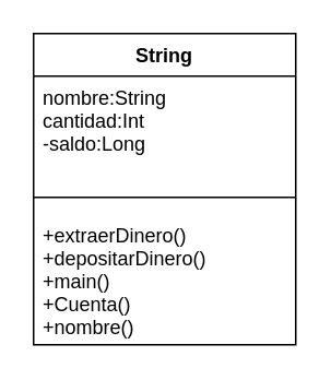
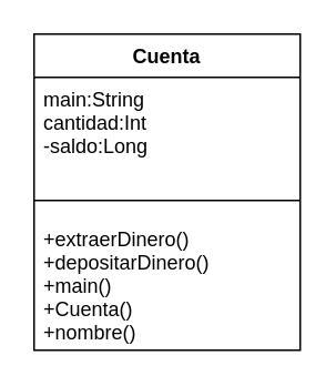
- <mxCell id="2" value="String" style="swimlane;fontStyle=1;align=center;verticalAlign=top;childLayout=stackLayout;horizontal=1;startSize=26;horizontalStack=0;resizeParent=1;resizeParentMax=0;resizeLast=0;collapsible=1;marginBottom=0;" vertex="1" parent="1"><mxGeometry x="20" y="20" width="160" height="190" as="geometry" /></mxCell>
+ <mxCell id="2" value="Cuenta" style="swimlane;fontStyle=1;align=center;verticalAlign=top;childLayout=stackLayout;horizontal=1;startSize=26;horizontalStack=0;resizeParent=1;resizeParentMax=0;resizeLast=0;collapsible=1;marginBottom=0;" vertex="1" parent="1"><mxGeometry x="20" y="20" width="160" height="190" as="geometry" /></mxCell>
- <mxCell id="3" value="nombre:String&#10;cantidad:Int&#10;-saldo:Long&#10;" style="text;strokeColor=none;fillColor=none;align=left;verticalAlign=top;spacingLeft=4;spacingRight=4;overflow=hidden;rotatable=0;points=[[0,0.5],[1,0.5]];portConstraint=eastwest;" vertex="1" parent="2"><mxGeometry y="26" width="160" height="64" as="geometry" /></mxCell>
+ <mxCell id="3" value="main:String&#10;cantidad:Int&#10;-saldo:Long&#10;" style="text;strokeColor=none;fillColor=none;align=left;verticalAlign=top;spacingLeft=4;spacingRight=4;overflow=hidden;rotatable=0;points=[[0,0.5],[1,0.5]];portConstraint=eastwest;" vertex="1" parent="2"><mxGeometry y="26" width="160" height="64" as="geometry" /></mxCell>
